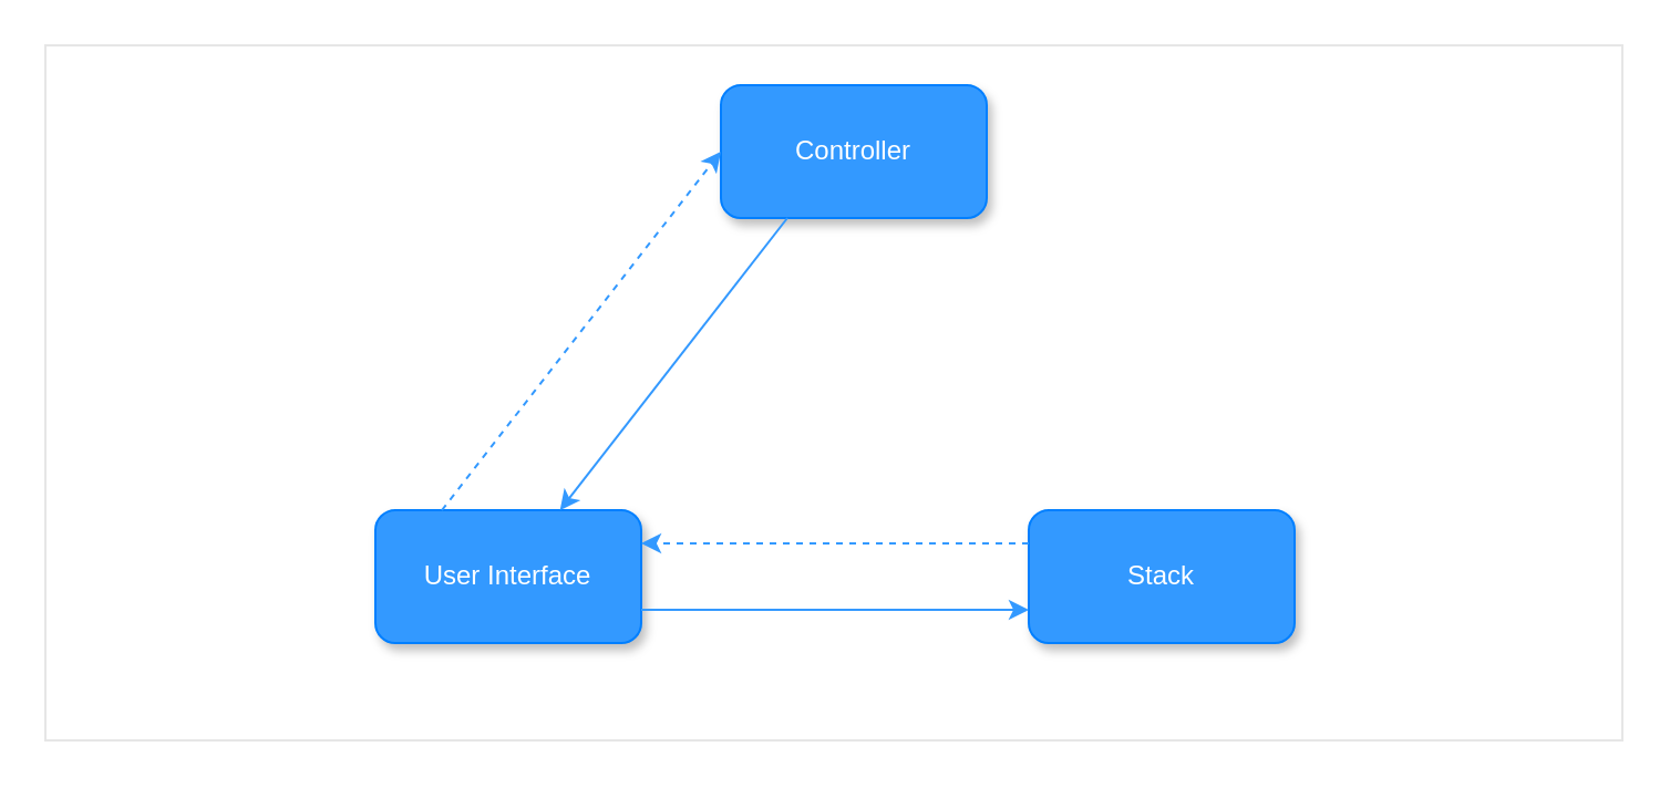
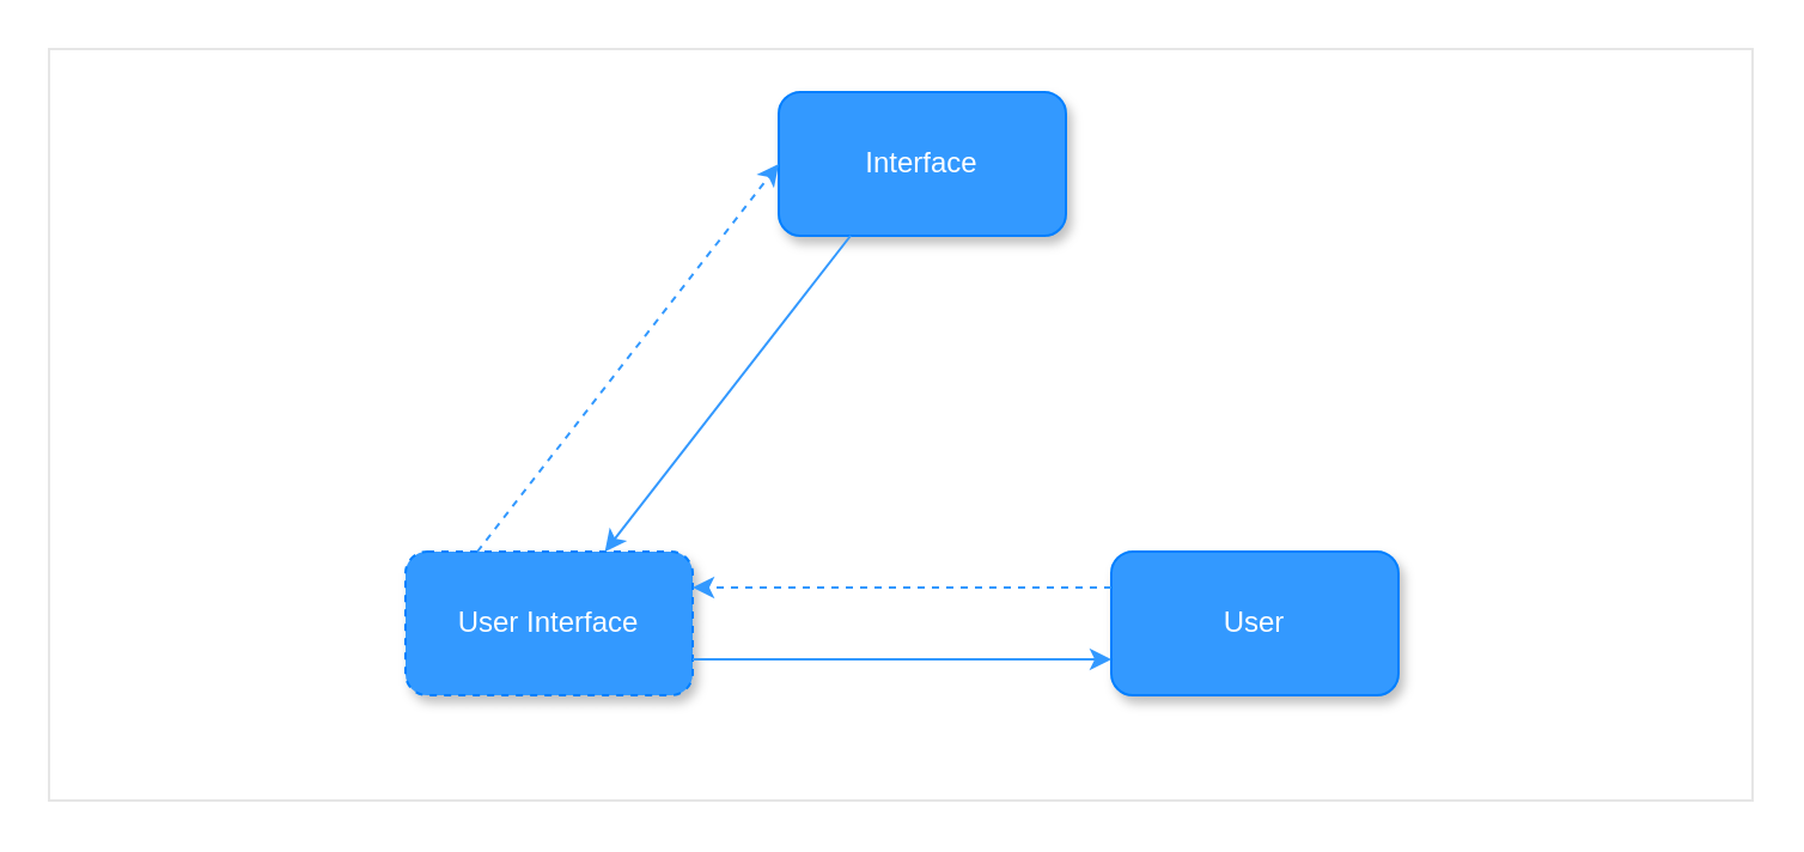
- <mxCell id="3" value="&lt;font color=&quot;#ffffff&quot;&gt;Controller&lt;/font&gt;" style="rounded=1;whiteSpace=wrap;html=1;strokeColor=#007FFF;fillColor=#3399FF;shadow=1;" parent="1" vertex="1"><mxGeometry x="325" y="38" width="120" height="60" as="geometry" /></mxCell>
+ <mxCell id="3" value="&lt;font color=&quot;#ffffff&quot;&gt;Interface&lt;/font&gt;" style="rounded=1;whiteSpace=wrap;html=1;strokeColor=#007FFF;fillColor=#3399FF;shadow=1;" parent="1" vertex="1"><mxGeometry x="325" y="38" width="120" height="60" as="geometry" /></mxCell>
- <mxCell id="5" value="&lt;font color=&quot;#ffffff&quot;&gt;User Interface&lt;/font&gt;" style="rounded=1;whiteSpace=wrap;html=1;strokeColor=#007FFF;fillColor=#3399FF;shadow=1;" parent="1" vertex="1"><mxGeometry x="169" y="230" width="120" height="60" as="geometry" /></mxCell>
+ <mxCell id="5" value="&lt;font color=&quot;#ffffff&quot;&gt;User Interface&lt;/font&gt;" style="rounded=1;whiteSpace=wrap;html=1;strokeColor=#007FFF;fillColor=#3399FF;shadow=1;dashed=1;" parent="1" vertex="1"><mxGeometry x="169" y="230" width="120" height="60" as="geometry" /></mxCell>
- <mxCell id="4" value="&lt;font color=&quot;#ffffff&quot;&gt;Stack&lt;/font&gt;" style="rounded=1;whiteSpace=wrap;html=1;strokeColor=#007FFF;fillColor=#3399FF;shadow=1;" parent="1" vertex="1"><mxGeometry x="464" y="230" width="120" height="60" as="geometry" /></mxCell>
+ <mxCell id="4" value="&lt;font color=&quot;#ffffff&quot;&gt;User&lt;/font&gt;" style="rounded=1;whiteSpace=wrap;html=1;strokeColor=#007FFF;fillColor=#3399FF;shadow=1;" parent="1" vertex="1"><mxGeometry x="464" y="230" width="120" height="60" as="geometry" /></mxCell>
